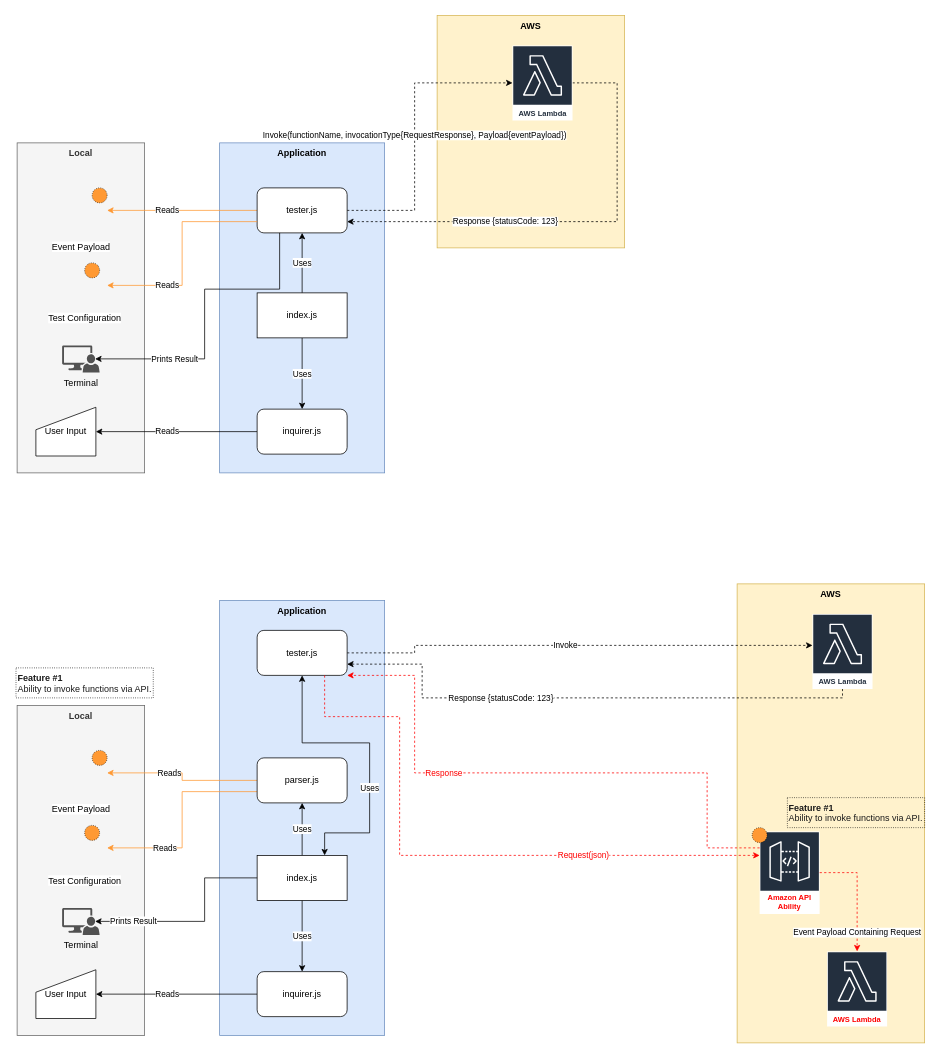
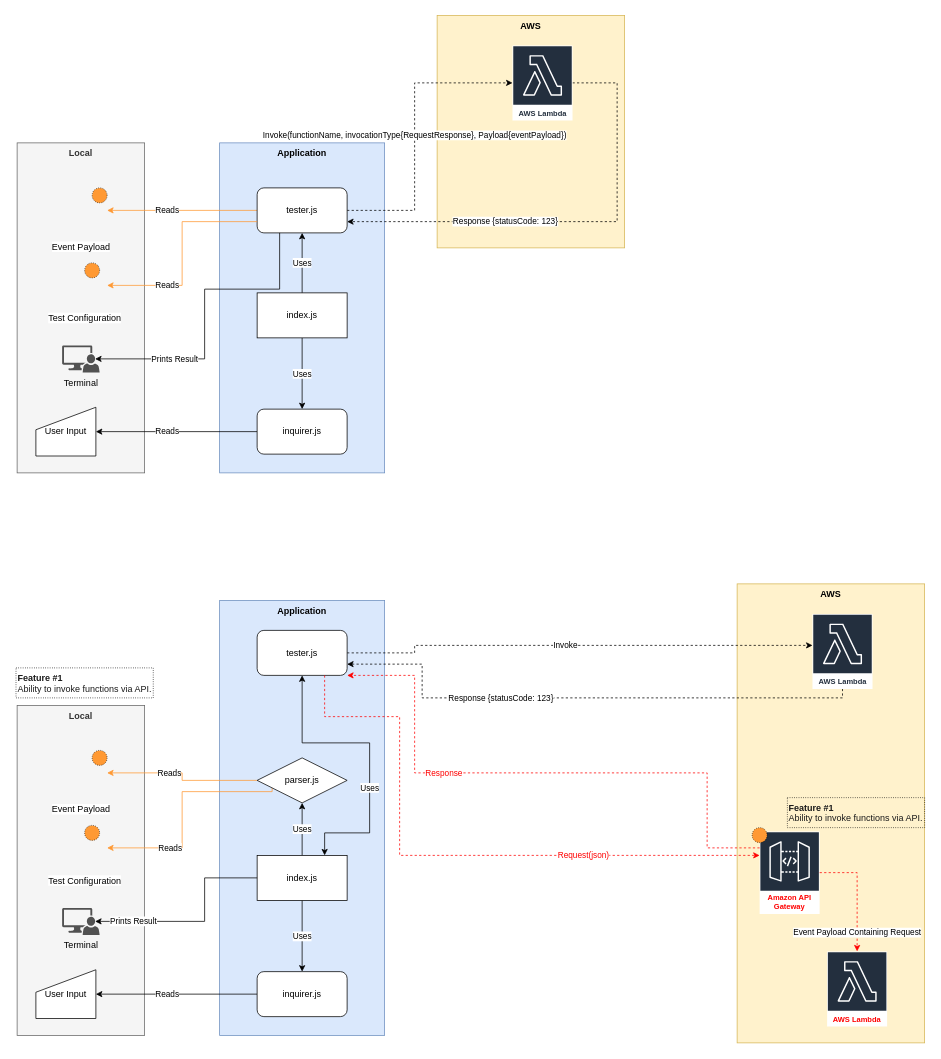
- <mxCell id="52" value="parser.js" style="rounded=1;whiteSpace=wrap;html=1;" vertex="1" parent="1"><mxGeometry x="342" y="1010" width="120" height="60" as="geometry" /></mxCell>
+ <mxCell id="52" value="parser.js" style="rhombus;whiteSpace=wrap;html=1;" vertex="1" parent="1"><mxGeometry x="342" y="1010" width="120" height="60" as="geometry" /></mxCell>
- <mxCell id="42" value="Amazon API Ability" style="outlineConnect=0;fontColor=#FF0000;gradientColor=none;strokeColor=#ffffff;fillColor=#232F3E;dashed=0;verticalLabelPosition=middle;verticalAlign=bottom;align=center;html=1;whiteSpace=wrap;fontSize=10;fontStyle=1;spacing=3;shape=mxgraph.aws4.productIcon;prIcon=mxgraph.aws4.api_gateway;rounded=0;shadow=0;glass=0;comic=0;labelBorderColor=none;labelBackgroundColor=#ffffff;" vertex="1" parent="1"><mxGeometry x="1012" y="1108" width="80" height="110" as="geometry" /></mxCell>
+ <mxCell id="42" value="Amazon API Gateway" style="outlineConnect=0;fontColor=#FF0000;gradientColor=none;strokeColor=#ffffff;fillColor=#232F3E;dashed=0;verticalLabelPosition=middle;verticalAlign=bottom;align=center;html=1;whiteSpace=wrap;fontSize=10;fontStyle=1;spacing=3;shape=mxgraph.aws4.productIcon;prIcon=mxgraph.aws4.api_gateway;rounded=0;shadow=0;glass=0;comic=0;labelBorderColor=none;labelBackgroundColor=#ffffff;" vertex="1" parent="1"><mxGeometry x="1012" y="1108" width="80" height="110" as="geometry" /></mxCell>
